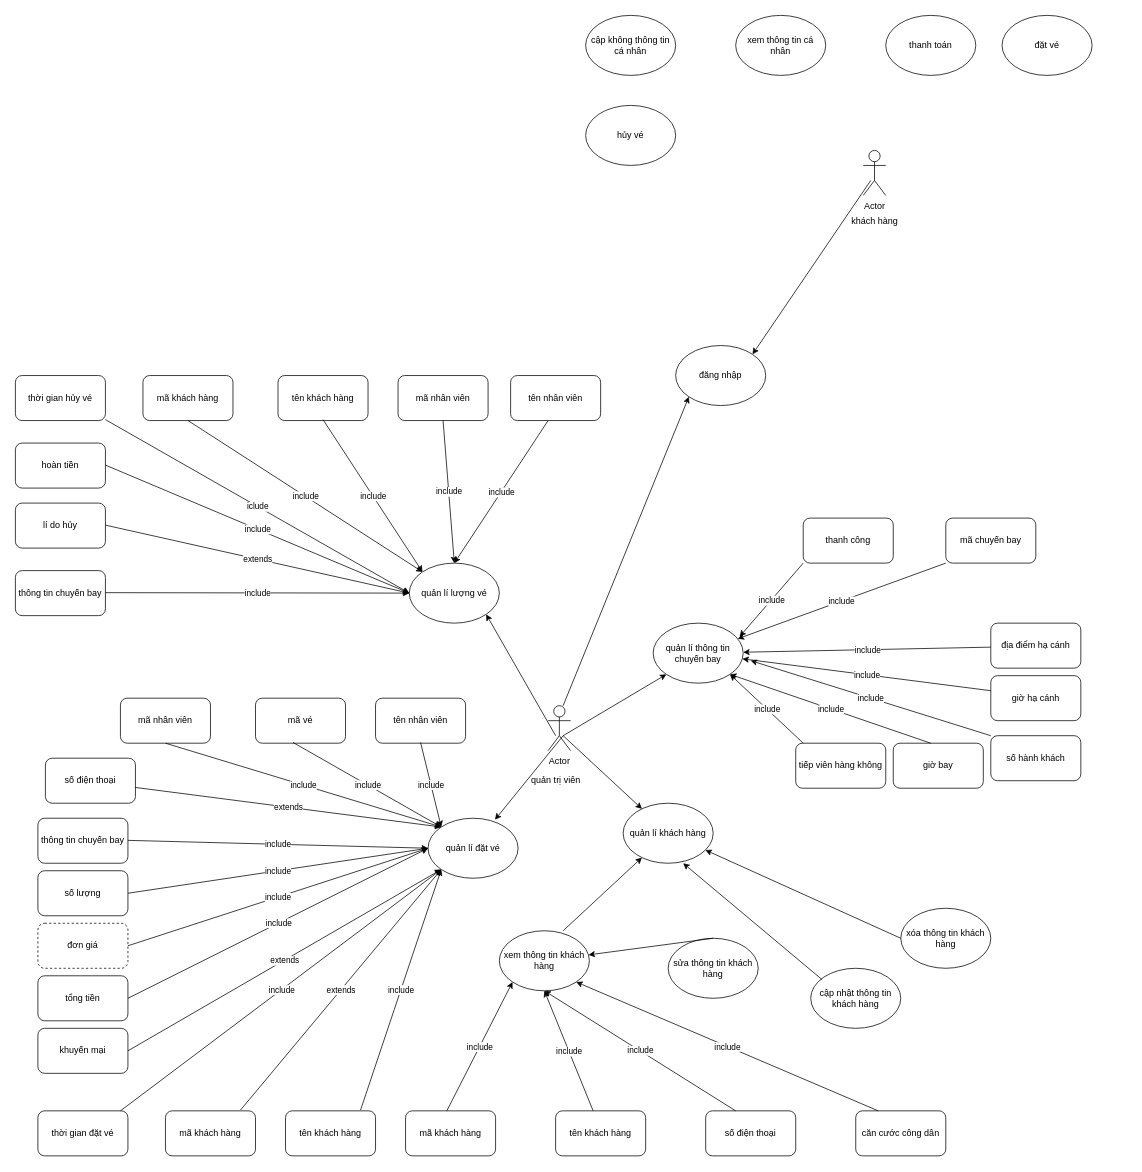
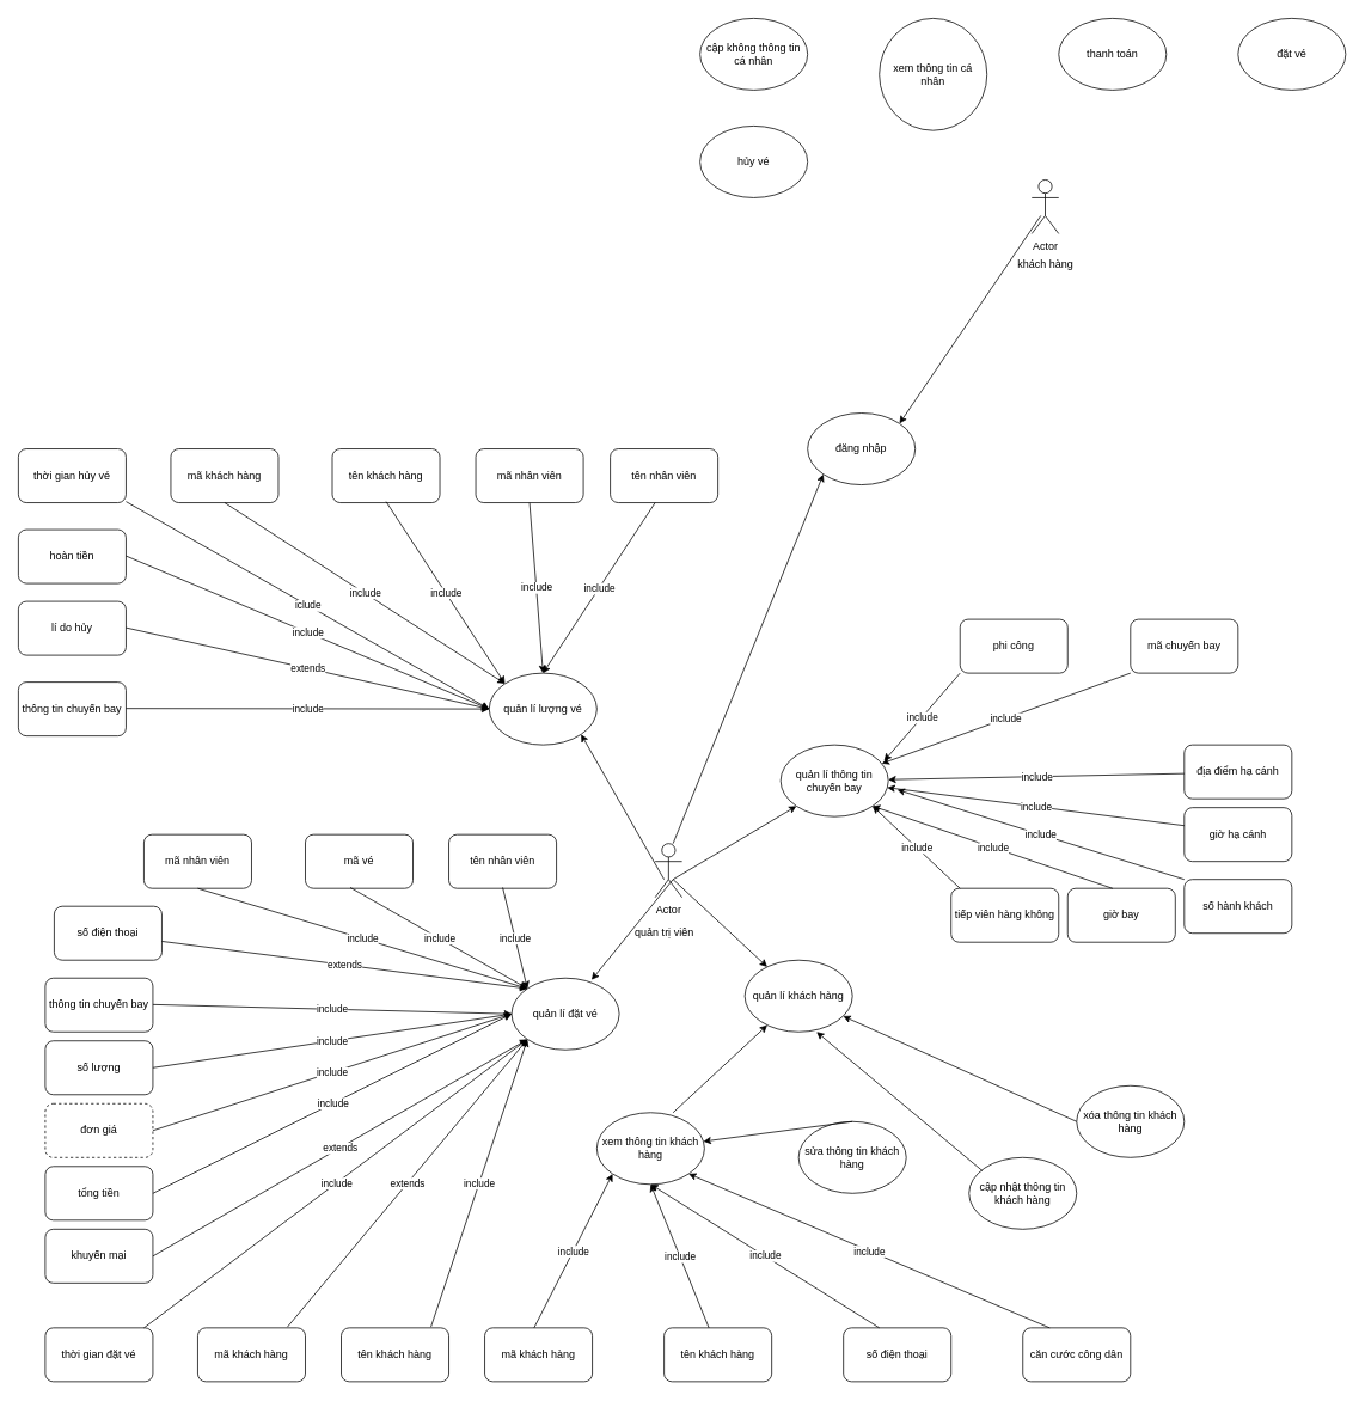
- <mxCell id="117" value="xem thông tin cá nhân" style="ellipse;whiteSpace=wrap;html=1;" vertex="1" parent="1"><mxGeometry x="980" y="20" width="120" height="80" as="geometry" /></mxCell>
+ <mxCell id="117" value="xem thông tin cá nhân" style="ellipse;whiteSpace=wrap;html=1;" vertex="1" parent="1"><mxGeometry x="980" y="20" width="120" height="125" as="geometry" /></mxCell>
- <mxCell id="119" value="đặt vé" style="ellipse;whiteSpace=wrap;html=1;" vertex="1" parent="1"><mxGeometry x="1335" y="20" width="120" height="80" as="geometry" /></mxCell>
+ <mxCell id="119" value="đặt vé" style="ellipse;whiteSpace=wrap;html=1;" vertex="1" parent="1"><mxGeometry x="1380" y="20" width="120" height="80" as="geometry" /></mxCell>
- <mxCell id="10" value="thanh công" style="rounded=1;whiteSpace=wrap;html=1;" parent="1" vertex="1"><mxGeometry x="1070" y="690" width="120" height="60" as="geometry" /></mxCell>
+ <mxCell id="10" value="phi công" style="rounded=1;whiteSpace=wrap;html=1;" parent="1" vertex="1"><mxGeometry x="1070" y="690" width="120" height="60" as="geometry" /></mxCell>
